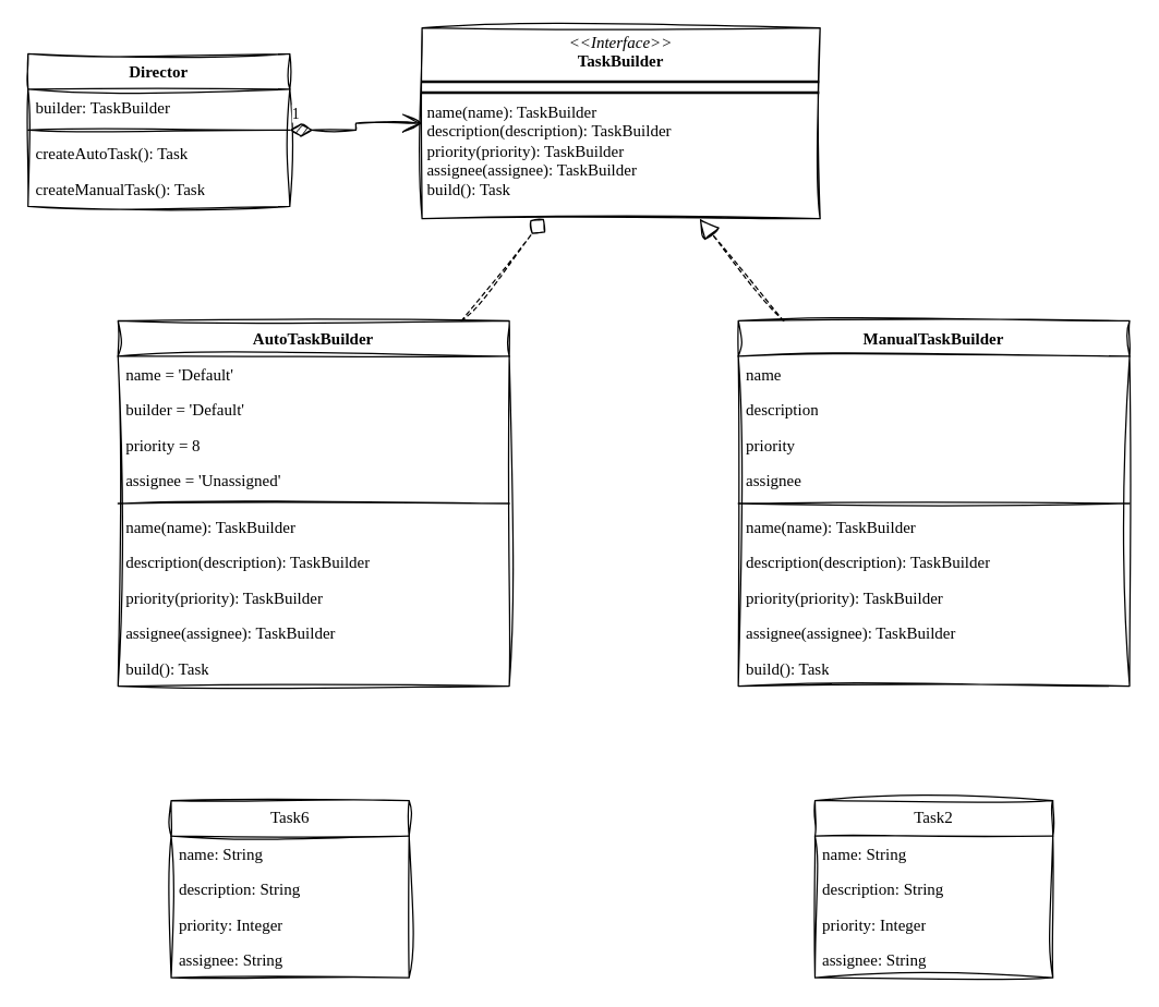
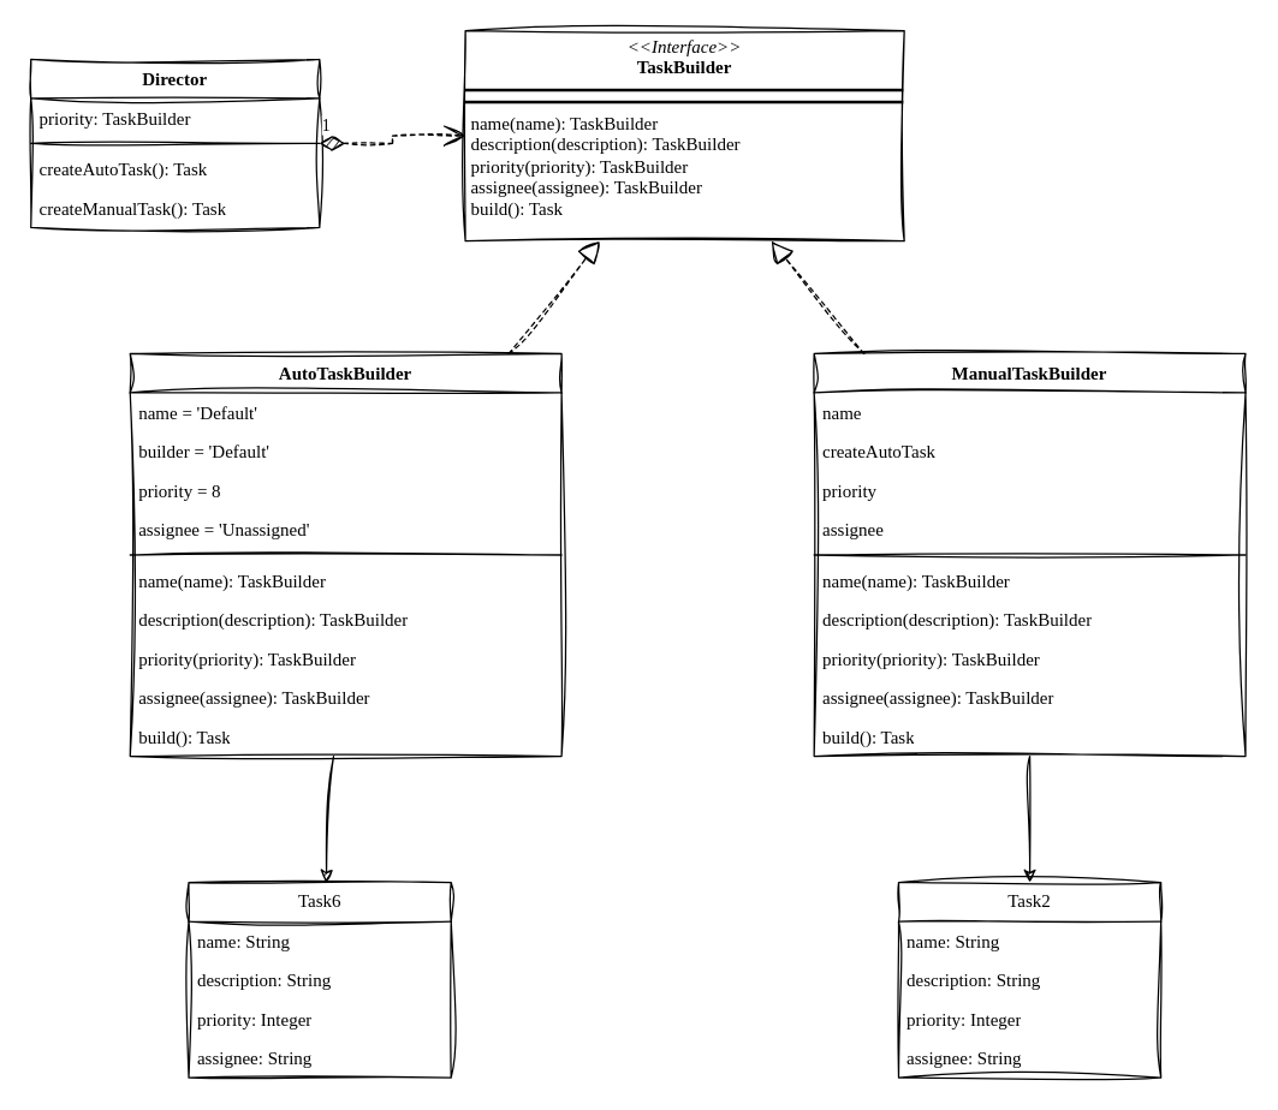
- <mxCell id="4" value="builder: TaskBuilder" style="text;strokeColor=none;fillColor=none;align=left;verticalAlign=top;spacingLeft=4;spacingRight=4;overflow=hidden;rotatable=0;points=[[0,0.5],[1,0.5]];portConstraint=eastwest;whiteSpace=wrap;html=1;fontFamily=Lucida Console;" vertex="1" parent="3"><mxGeometry y="26" width="192" height="26" as="geometry" /></mxCell>
+ <mxCell id="4" value="priority: TaskBuilder" style="text;strokeColor=none;fillColor=none;align=left;verticalAlign=top;spacingLeft=4;spacingRight=4;overflow=hidden;rotatable=0;points=[[0,0.5],[1,0.5]];portConstraint=eastwest;whiteSpace=wrap;html=1;fontFamily=Lucida Console;" vertex="1" parent="3"><mxGeometry y="26" width="192" height="26" as="geometry" /></mxCell>
- <mxCell id="8" value="1" style="endArrow=open;html=1;endSize=12;startArrow=diamondThin;startSize=14;startFill=1;edgeStyle=orthogonalEdgeStyle;align=left;verticalAlign=bottom;rounded=0;sketch=1;hachureGap=4;jiggle=2;curveFitting=1;fontFamily=Architects Daughter;fontSource=https%3A%2F%2Ffonts.googleapis.com%2Fcss%3Ffamily%3DArchitects%2BDaughter;" edge="1" parent="1" source="3" target="2"><mxGeometry x="-1" y="3" relative="1" as="geometry"><mxPoint x="215" y="-92" as="sourcePoint" /><mxPoint x="375" y="-92" as="targetPoint" /></mxGeometry></mxCell>
+ <mxCell id="8" value="1" style="endArrow=open;html=1;endSize=12;startArrow=diamondThin;startSize=14;startFill=1;edgeStyle=orthogonalEdgeStyle;align=left;verticalAlign=bottom;rounded=0;sketch=1;hachureGap=4;jiggle=2;curveFitting=1;fontFamily=Architects Daughter;fontSource=https%3A%2F%2Ffonts.googleapis.com%2Fcss%3Ffamily%3DArchitects%2BDaughter;dashed=1;" edge="1" parent="1" source="3" target="2"><mxGeometry x="-1" y="3" relative="1" as="geometry"><mxPoint x="215" y="-92" as="sourcePoint" /><mxPoint x="375" y="-92" as="targetPoint" /></mxGeometry></mxCell>
- <mxCell id="31" value="" style="endArrow=diamond;dashed=1;endFill=0;endSize=12;html=1;rounded=0;sketch=1;hachureGap=4;jiggle=2;curveFitting=1;fontFamily=Architects Daughter;fontSource=https%3A%2F%2Ffonts.googleapis.com%2Fcss%3Ffamily%3DArchitects%2BDaughter;" edge="1" parent="1" source="9" target="2"><mxGeometry width="160" relative="1" as="geometry"><mxPoint x="215" y="217" as="sourcePoint" /><mxPoint x="375" y="217" as="targetPoint" /></mxGeometry></mxCell>
+ <mxCell id="31" value="" style="endArrow=block;dashed=1;endFill=0;endSize=12;html=1;rounded=0;sketch=1;hachureGap=4;jiggle=2;curveFitting=1;fontFamily=Architects Daughter;fontSource=https%3A%2F%2Ffonts.googleapis.com%2Fcss%3Ffamily%3DArchitects%2BDaughter;" edge="1" parent="1" source="9" target="2"><mxGeometry width="160" relative="1" as="geometry"><mxPoint x="215" y="217" as="sourcePoint" /><mxPoint x="375" y="217" as="targetPoint" /></mxGeometry></mxCell>
- <mxCell id="22" value="description" style="text;strokeColor=none;fillColor=none;align=left;verticalAlign=top;spacingLeft=4;spacingRight=4;overflow=hidden;rotatable=0;points=[[0,0.5],[1,0.5]];portConstraint=eastwest;whiteSpace=wrap;html=1;fontFamily=Lucida Console;" vertex="1" parent="20"><mxGeometry y="52" width="287" height="26" as="geometry" /></mxCell>
+ <mxCell id="22" value="createAutoTask" style="text;strokeColor=none;fillColor=none;align=left;verticalAlign=top;spacingLeft=4;spacingRight=4;overflow=hidden;rotatable=0;points=[[0,0.5],[1,0.5]];portConstraint=eastwest;whiteSpace=wrap;html=1;fontFamily=Lucida Console;" vertex="1" parent="20"><mxGeometry y="52" width="287" height="26" as="geometry" /></mxCell>
+ <mxCell id="43" value="" style="endArrow=classic;html=1;rounded=0;sketch=1;hachureGap=4;jiggle=2;curveFitting=1;fontFamily=Architects Daughter;fontSource=https%3A%2F%2Ffonts.googleapis.com%2Fcss%3Ffamily%3DArchitects%2BDaughter;" edge="1" parent="1" source="9" target="33"><mxGeometry width="50" height="50" relative="1" as="geometry"><mxPoint x="570" y="369" as="sourcePoint" /><mxPoint x="620" y="319" as="targetPoint" /></mxGeometry></mxCell>
+ <mxCell id="44" value="" style="endArrow=classic;html=1;rounded=0;sketch=1;hachureGap=4;jiggle=2;curveFitting=1;fontFamily=Architects Daughter;fontSource=https%3A%2F%2Ffonts.googleapis.com%2Fcss%3Ffamily%3DArchitects%2BDaughter;" edge="1" parent="1" source="20" target="38"><mxGeometry width="50" height="50" relative="1" as="geometry"><mxPoint x="231" y="513" as="sourcePoint" /><mxPoint x="226" y="597" as="targetPoint" /></mxGeometry></mxCell>
